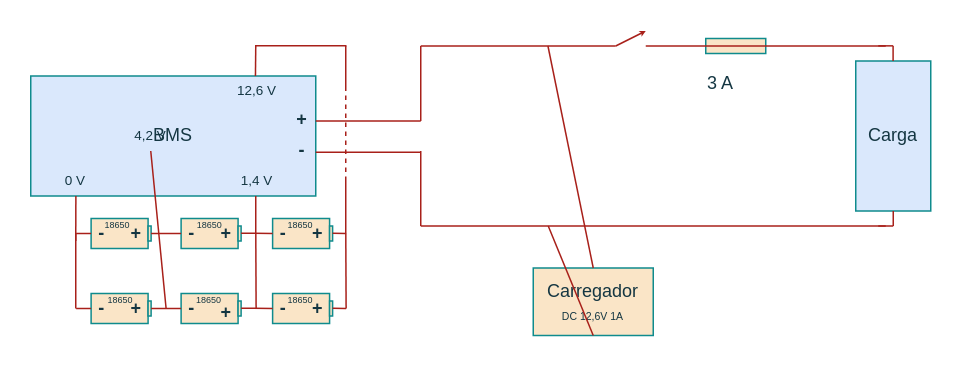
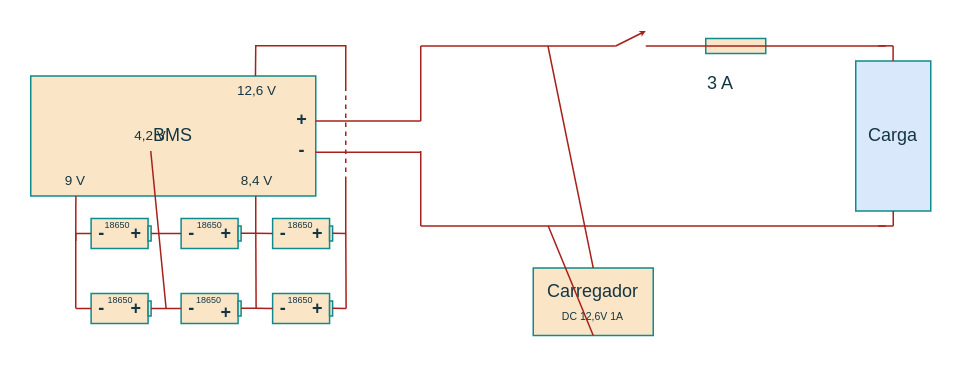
- <mxCell id="3" value="BMS" style="rounded=0;whiteSpace=wrap;html=1;fillColor=#dae8fc;strokeColor=#0F8B8D;fontColor=#143642;" parent="1" vertex="1"><mxGeometry x="20" y="50" width="190" height="80" as="geometry" /></mxCell>
+ <mxCell id="3" value="BMS" style="rounded=0;whiteSpace=wrap;html=1;fillColor=#FAE5C7;strokeColor=#0F8B8D;fontColor=#143642;" parent="1" vertex="1"><mxGeometry x="20" y="50" width="190" height="80" as="geometry" /></mxCell>
- <mxCell id="4" value="0 V" style="text;html=1;strokeColor=none;fillColor=none;align=center;verticalAlign=middle;whiteSpace=wrap;rounded=0;fontSize=9;fontColor=#143642;" parent="1" vertex="1"><mxGeometry x="40" y="110" width="20" height="20" as="geometry" /></mxCell>
+ <mxCell id="4" value="9 V" style="text;html=1;strokeColor=none;fillColor=none;align=center;verticalAlign=middle;whiteSpace=wrap;rounded=0;fontSize=9;fontColor=#143642;" parent="1" vertex="1"><mxGeometry x="40" y="110" width="20" height="20" as="geometry" /></mxCell>
- <mxCell id="7" value="1,4 V" style="text;html=1;strokeColor=none;fillColor=none;align=center;verticalAlign=middle;whiteSpace=wrap;rounded=0;fontSize=9;fontColor=#143642;" parent="1" vertex="1"><mxGeometry x="156" y="110" width="30" height="20" as="geometry" /></mxCell>
+ <mxCell id="7" value="8,4 V" style="text;html=1;strokeColor=none;fillColor=none;align=center;verticalAlign=middle;whiteSpace=wrap;rounded=0;fontSize=9;fontColor=#143642;" parent="1" vertex="1"><mxGeometry x="156" y="110" width="30" height="20" as="geometry" /></mxCell>
